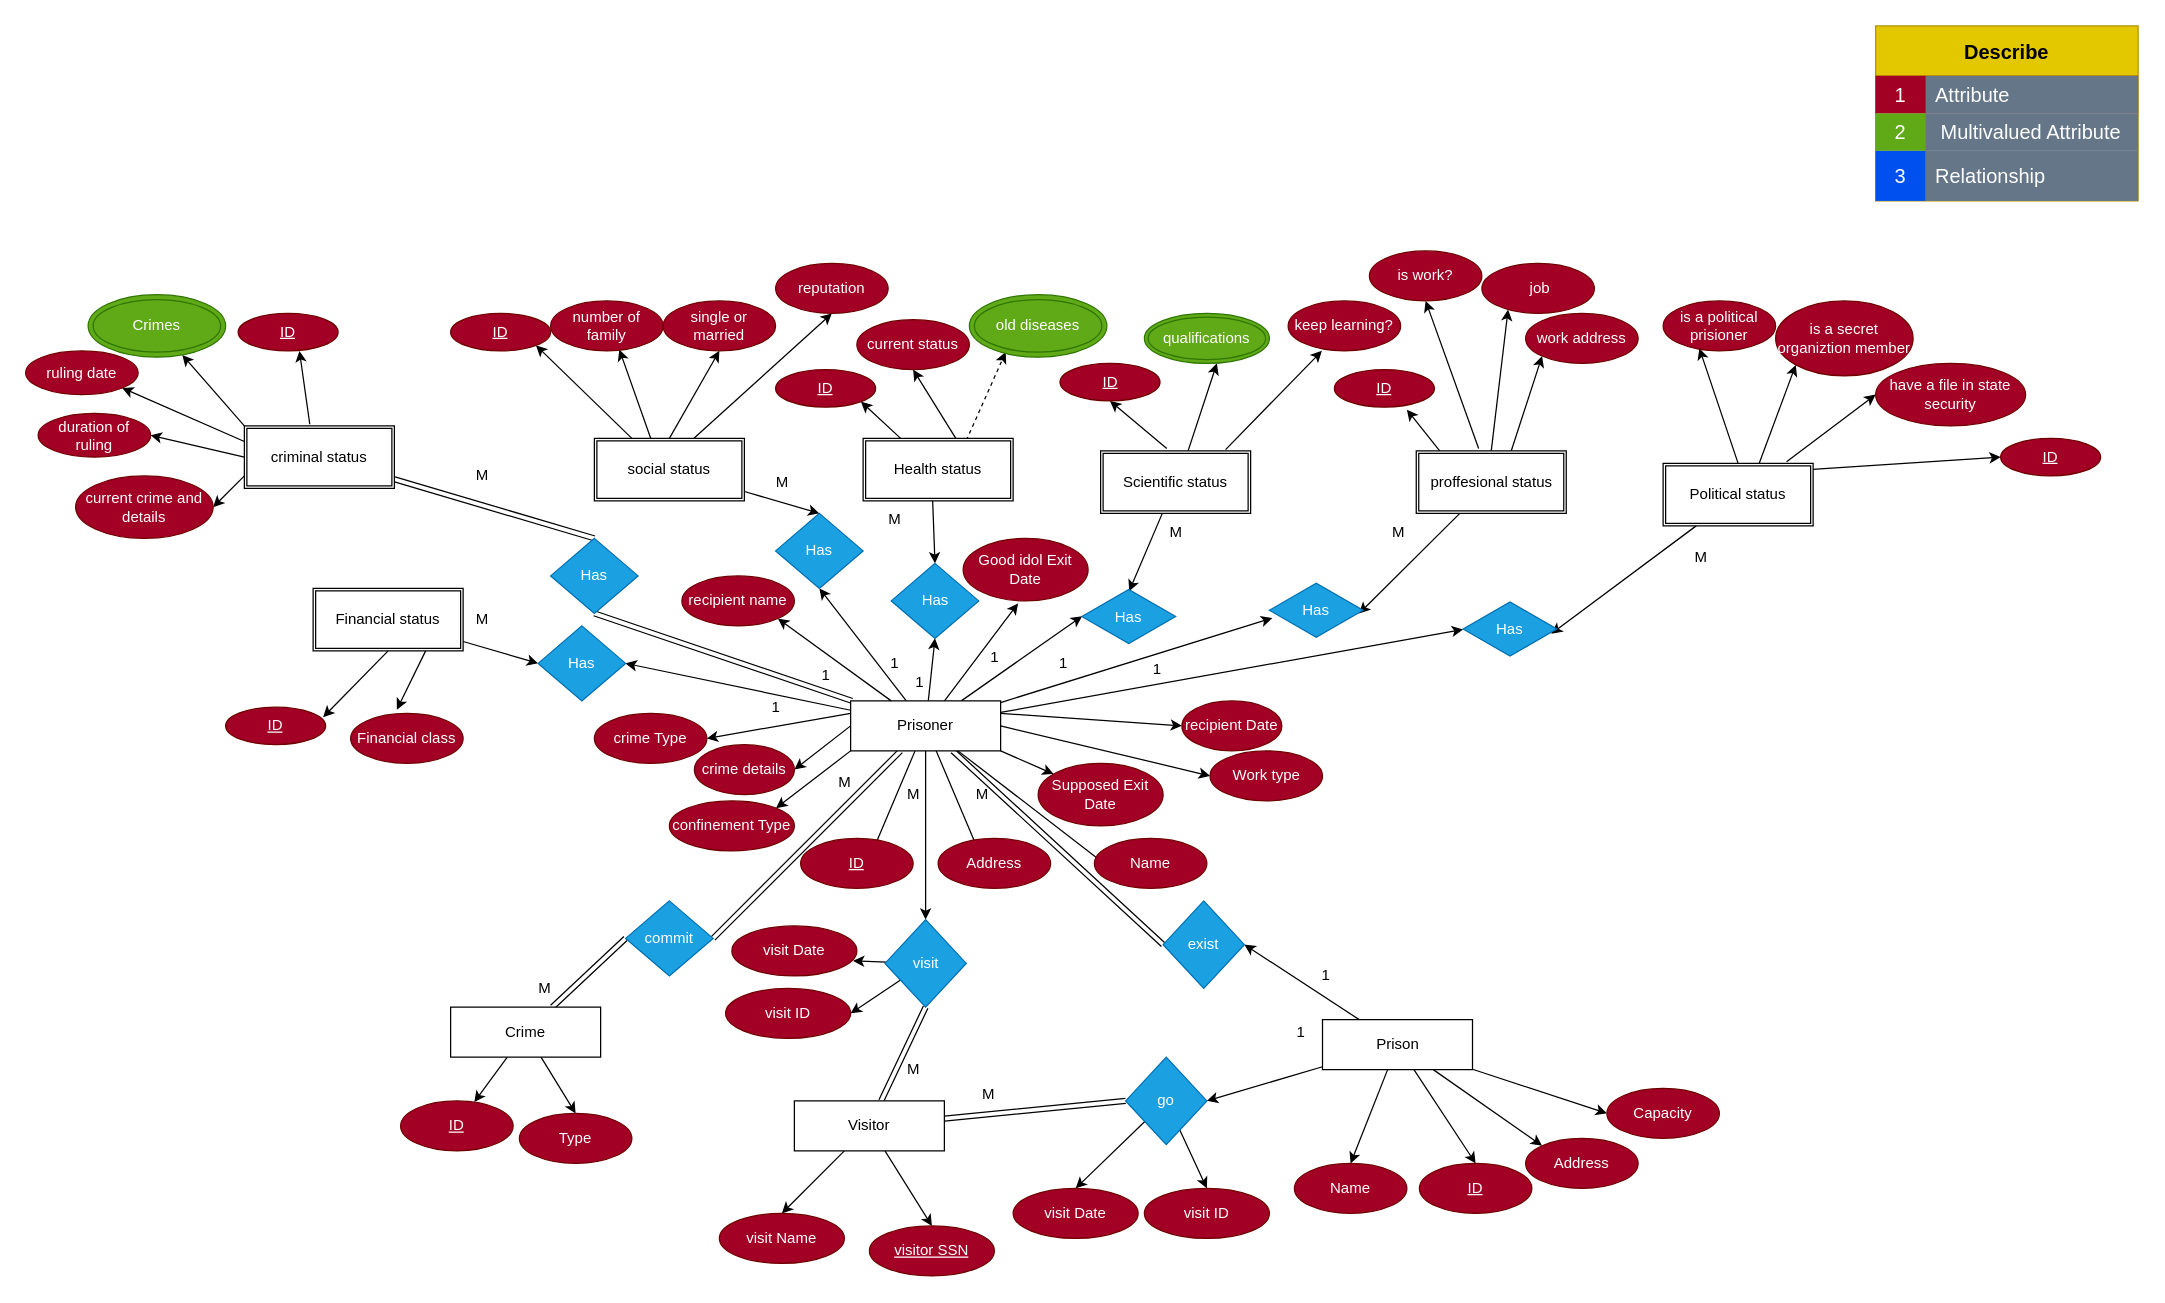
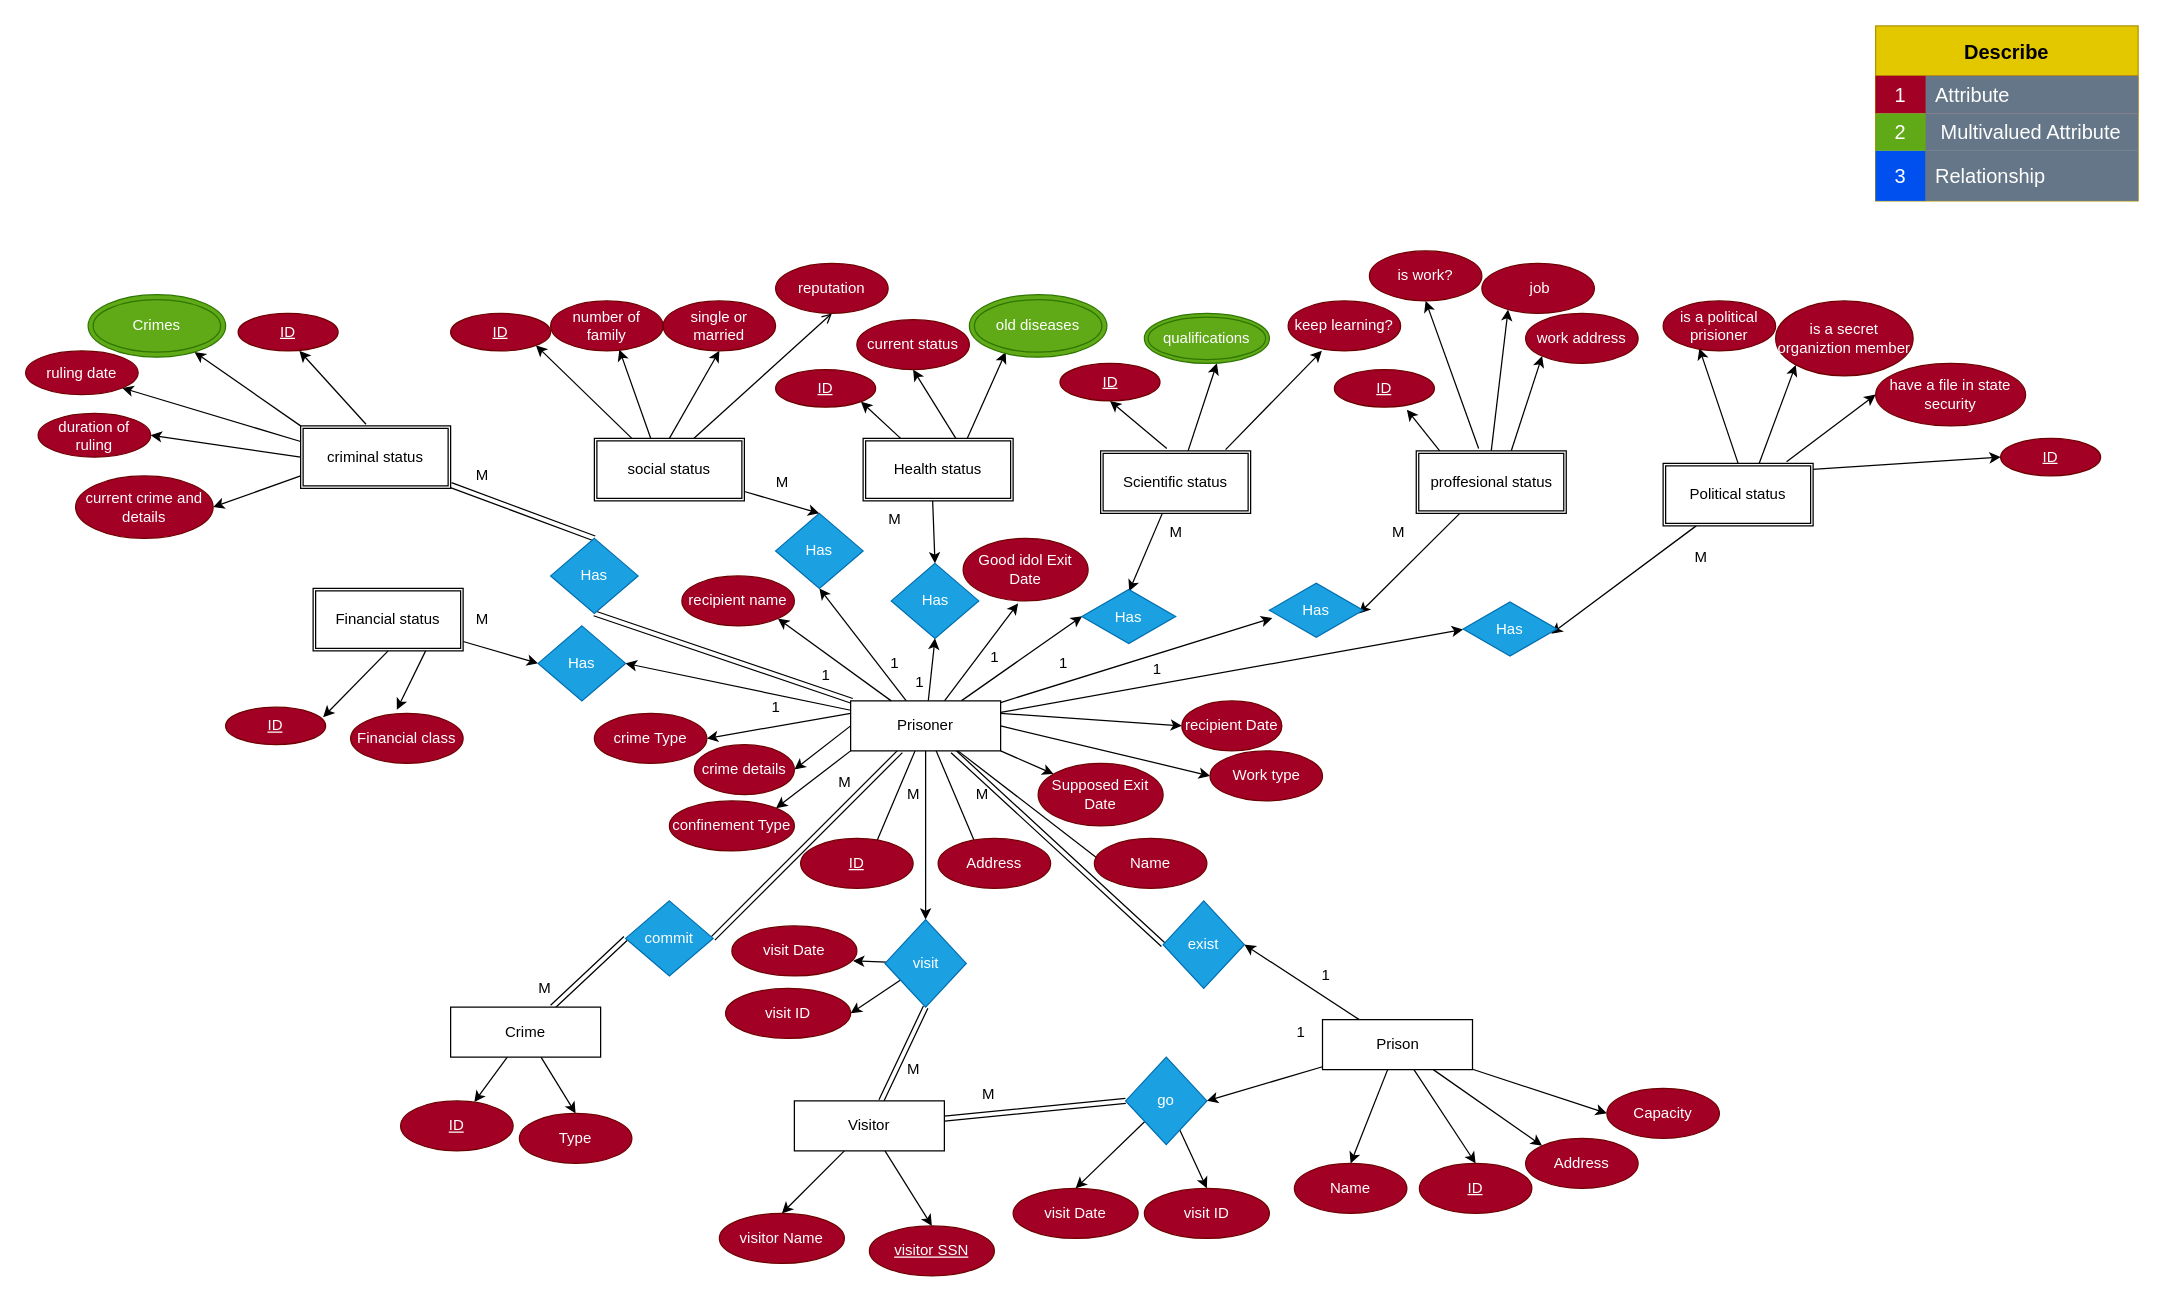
- <mxCell id="41" style="edgeStyle=none;rounded=0;orthogonalLoop=1;jettySize=auto;html=1;entryX=0.5;entryY=1;entryDx=0;entryDy=0;exitX=0.664;exitY=-0.002;exitDx=0;exitDy=0;exitPerimeter=0;" parent="1" source="126" target="81" edge="1"><mxGeometry relative="1" as="geometry"><mxPoint x="630" y="280" as="targetPoint" /><mxPoint x="552.5" y="350" as="sourcePoint" /></mxGeometry></mxCell>
+ <mxCell id="41" style="edgeStyle=none;rounded=0;orthogonalLoop=1;jettySize=auto;html=1;entryX=0.5;entryY=1;entryDx=0;entryDy=0;exitX=0.664;exitY=-0.002;exitDx=0;exitDy=0;exitPerimeter=0;endArrow=open;" parent="1" source="126" target="81" edge="1"><mxGeometry relative="1" as="geometry"><mxPoint x="630" y="280" as="targetPoint" /><mxPoint x="552.5" y="350" as="sourcePoint" /></mxGeometry></mxCell>
- <mxCell id="22" style="edgeStyle=none;rounded=0;orthogonalLoop=1;jettySize=auto;html=1;entryX=0.264;entryY=0.92;entryDx=0;entryDy=0;entryPerimeter=0;exitX=0.688;exitY=0.033;exitDx=0;exitDy=0;exitPerimeter=0;dashed=1;" parent="1" source="124" target="96" edge="1"><mxGeometry relative="1" as="geometry"><mxPoint x="860.97" y="256" as="targetPoint" /><mxPoint x="763.394" y="360" as="sourcePoint" /></mxGeometry></mxCell>
+ <mxCell id="22" style="edgeStyle=none;rounded=0;orthogonalLoop=1;jettySize=auto;html=1;entryX=0.264;entryY=0.92;entryDx=0;entryDy=0;entryPerimeter=0;exitX=0.688;exitY=0.033;exitDx=0;exitDy=0;exitPerimeter=0;" parent="1" source="124" target="96" edge="1"><mxGeometry relative="1" as="geometry"><mxPoint x="860.97" y="256" as="targetPoint" /><mxPoint x="763.394" y="360" as="sourcePoint" /></mxGeometry></mxCell>
- <mxCell id="119" value="criminal status" style="shape=ext;double=1;rounded=0;whiteSpace=wrap;html=1;" parent="1" vertex="1"><mxGeometry x="195" y="340" width="120" height="50" as="geometry" /></mxCell>
+ <mxCell id="119" value="criminal status" style="shape=ext;double=1;rounded=0;whiteSpace=wrap;html=1;" parent="1" vertex="1"><mxGeometry y="340" width="120" height="50" as="geometry" x="240" /></mxCell>
- <mxCell id="170" value="visit Name" style="ellipse;whiteSpace=wrap;html=1;fillColor=#a20025;fontColor=#ffffff;strokeColor=#6F0000;" parent="1" vertex="1"><mxGeometry x="575" y="970" width="100" height="40" as="geometry" /></mxCell>
+ <mxCell id="170" value="visitor Name" style="ellipse;whiteSpace=wrap;html=1;fillColor=#a20025;fontColor=#ffffff;strokeColor=#6F0000;" parent="1" vertex="1"><mxGeometry x="575" y="970" width="100" height="40" as="geometry" /></mxCell>
